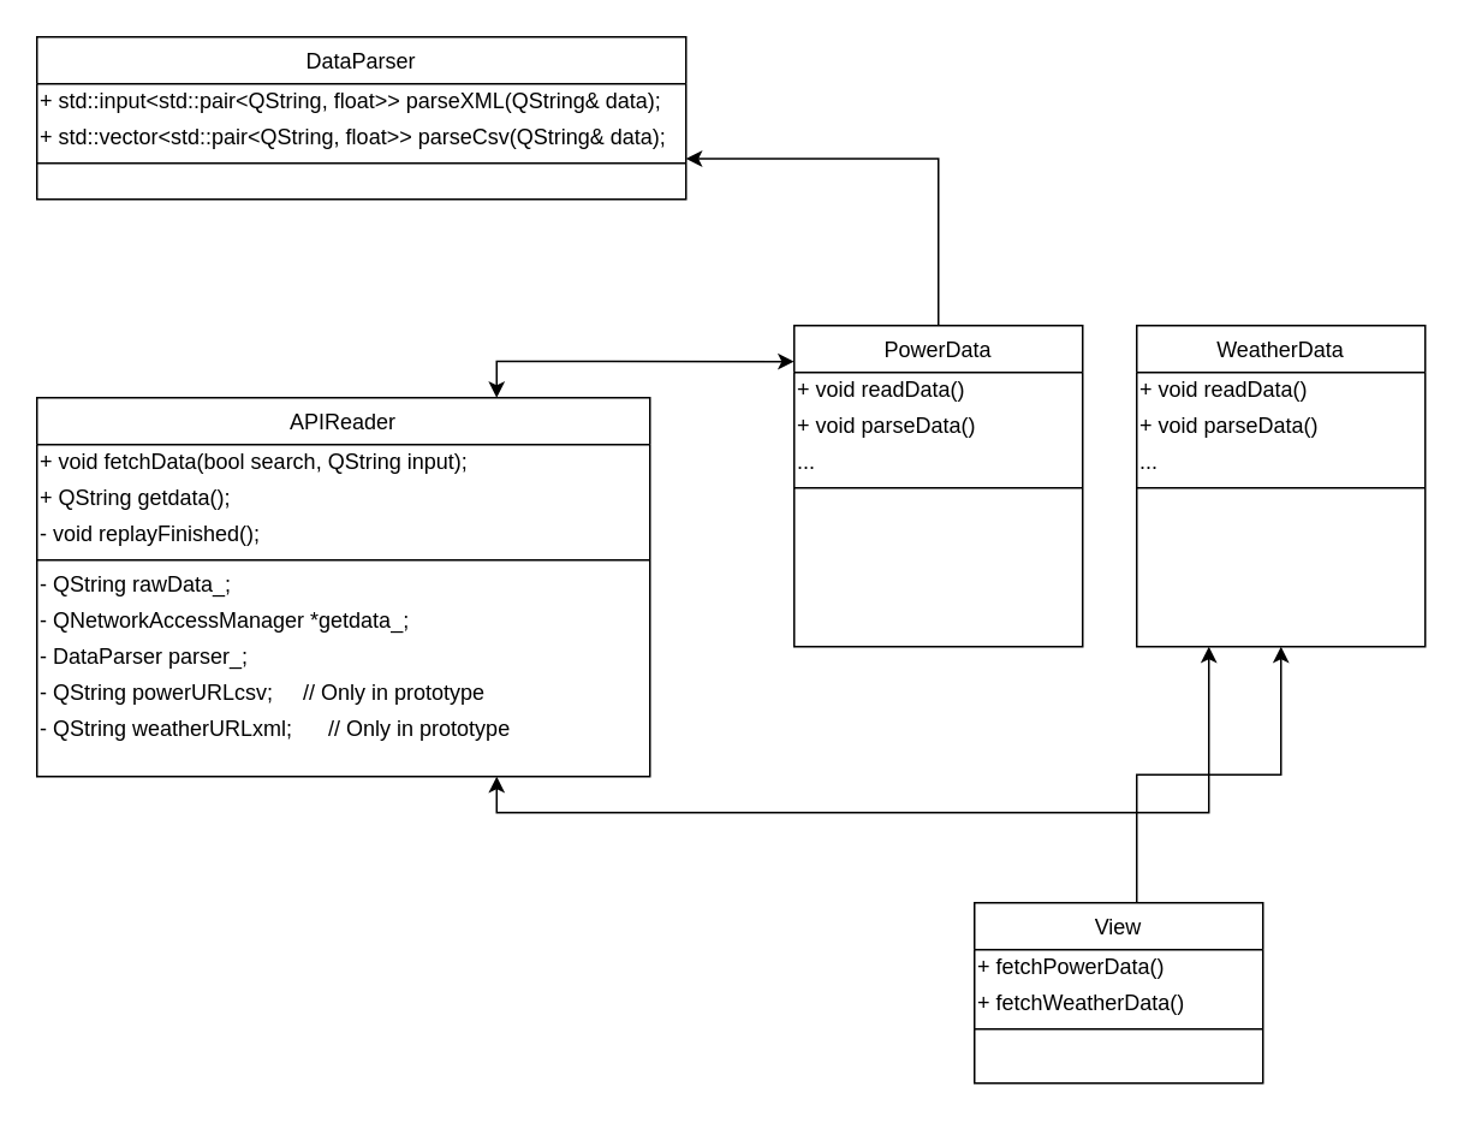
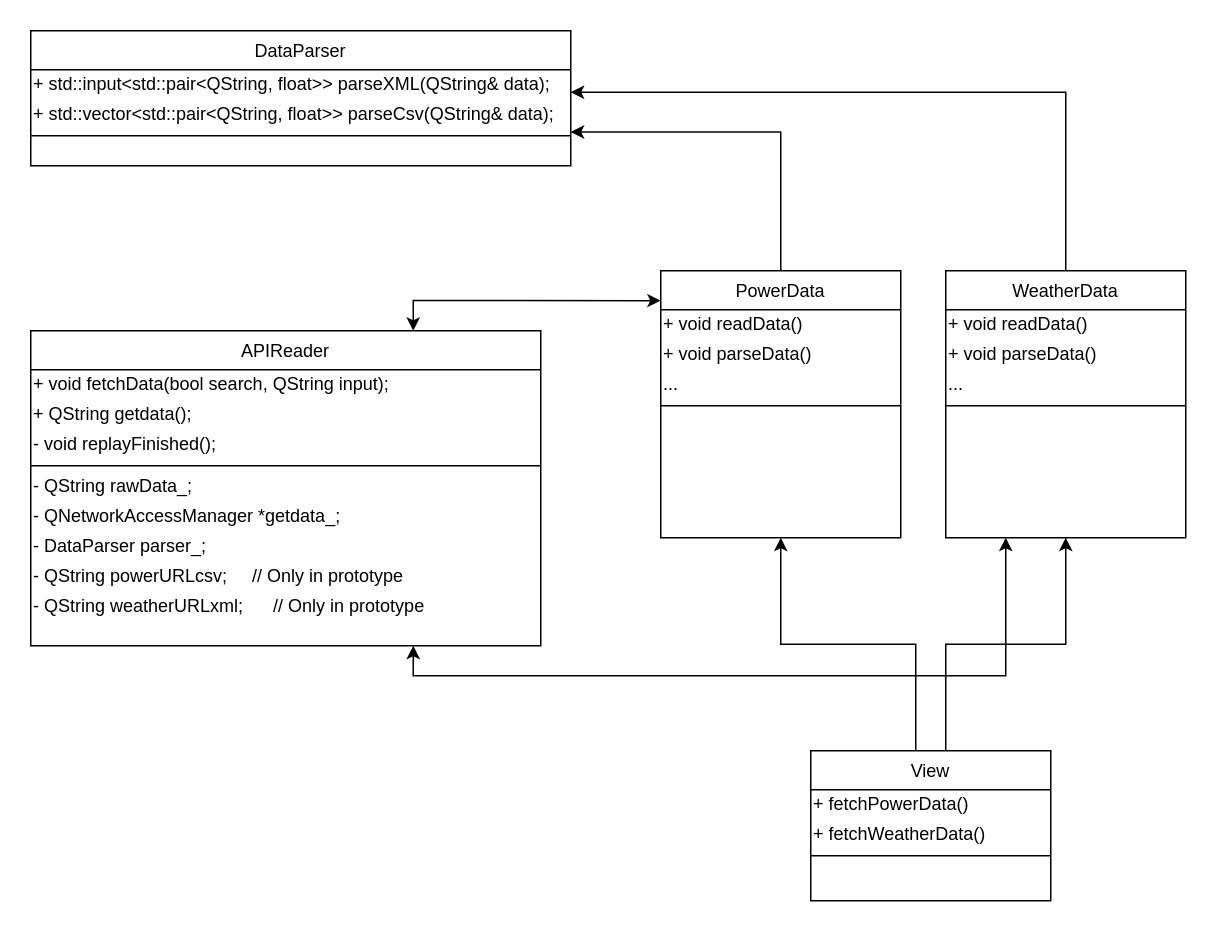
+ <mxCell id="14" style="edgeStyle=orthogonalEdgeStyle;rounded=0;orthogonalLoop=1;jettySize=auto;html=1;exitX=0.5;exitY=0;exitDx=0;exitDy=0;entryX=1;entryY=0.75;entryDx=0;entryDy=0;startArrow=none;startFill=0;" edge="1" parent="1" source="15" target="33"><mxGeometry relative="1" as="geometry" /></mxCell>
+ <mxCell id="2" style="edgeStyle=orthogonalEdgeStyle;rounded=0;orthogonalLoop=1;jettySize=auto;html=1;exitX=0.5;exitY=0;exitDx=0;exitDy=0;entryX=0.5;entryY=1;entryDx=0;entryDy=0;startArrow=none;startFill=0;" edge="1" parent="1" source="4" target="9"><mxGeometry relative="1" as="geometry"><Array as="points"><mxPoint x="610" y="500" /><mxPoint x="610" y="429" /><mxPoint x="520" y="429" /></Array></mxGeometry></mxCell>
